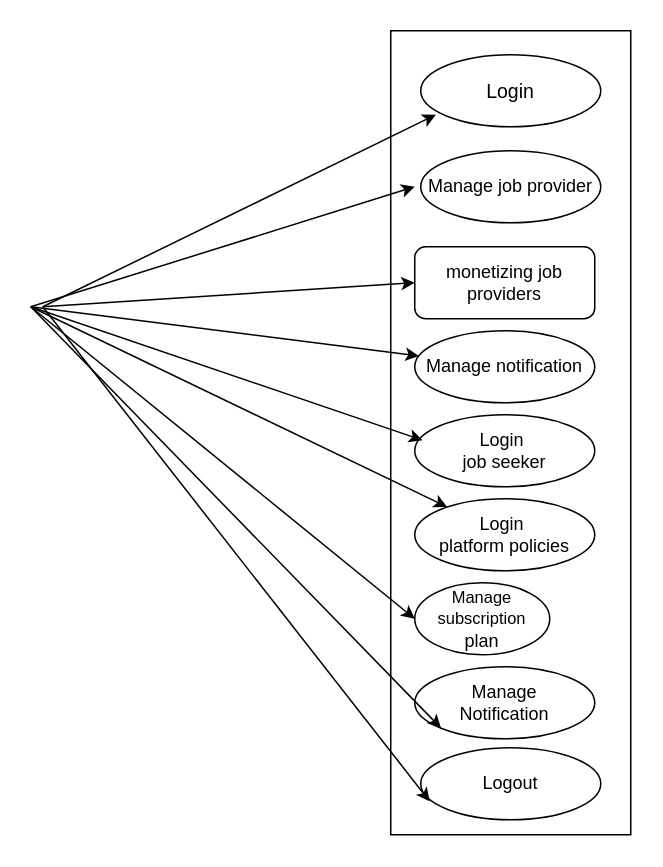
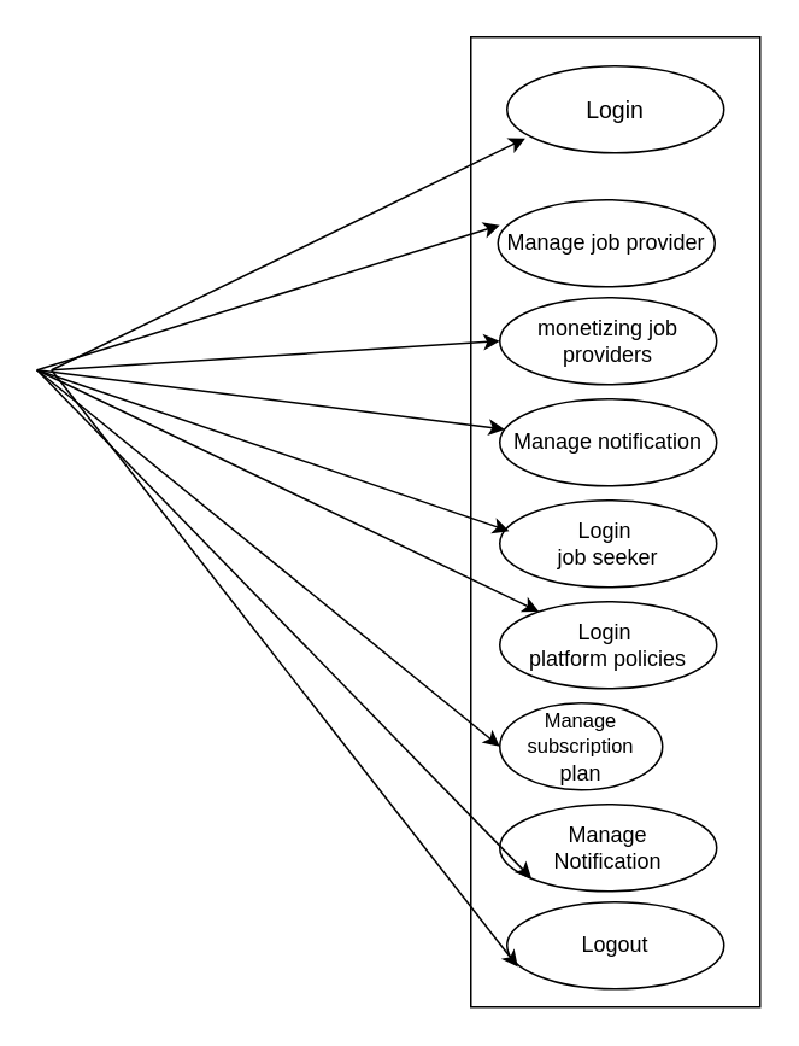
- <mxCell id="4" value="&lt;font&gt;Manage job provider&lt;/font&gt;" style="ellipse;whiteSpace=wrap;html=1;" parent="1" vertex="1"><mxGeometry x="280" y="100" width="120" height="48" as="geometry" /></mxCell>
+ <mxCell id="4" value="&lt;font&gt;Manage job provider&lt;/font&gt;" style="ellipse;whiteSpace=wrap;html=1;" parent="1" vertex="1"><mxGeometry x="275" y="110" width="120" height="48" as="geometry" /></mxCell>
- <mxCell id="5" value="&lt;font&gt;monetizing job providers&lt;/font&gt;" style="whiteSpace=wrap;html=1;rounded=1;" parent="1" vertex="1"><mxGeometry x="276" y="164" width="120" height="48" as="geometry" /></mxCell>
+ <mxCell id="5" value="&lt;font&gt;monetizing job providers&lt;/font&gt;" style="ellipse;whiteSpace=wrap;html=1;" parent="1" vertex="1"><mxGeometry x="276" y="164" width="120" height="48" as="geometry" /></mxCell>
